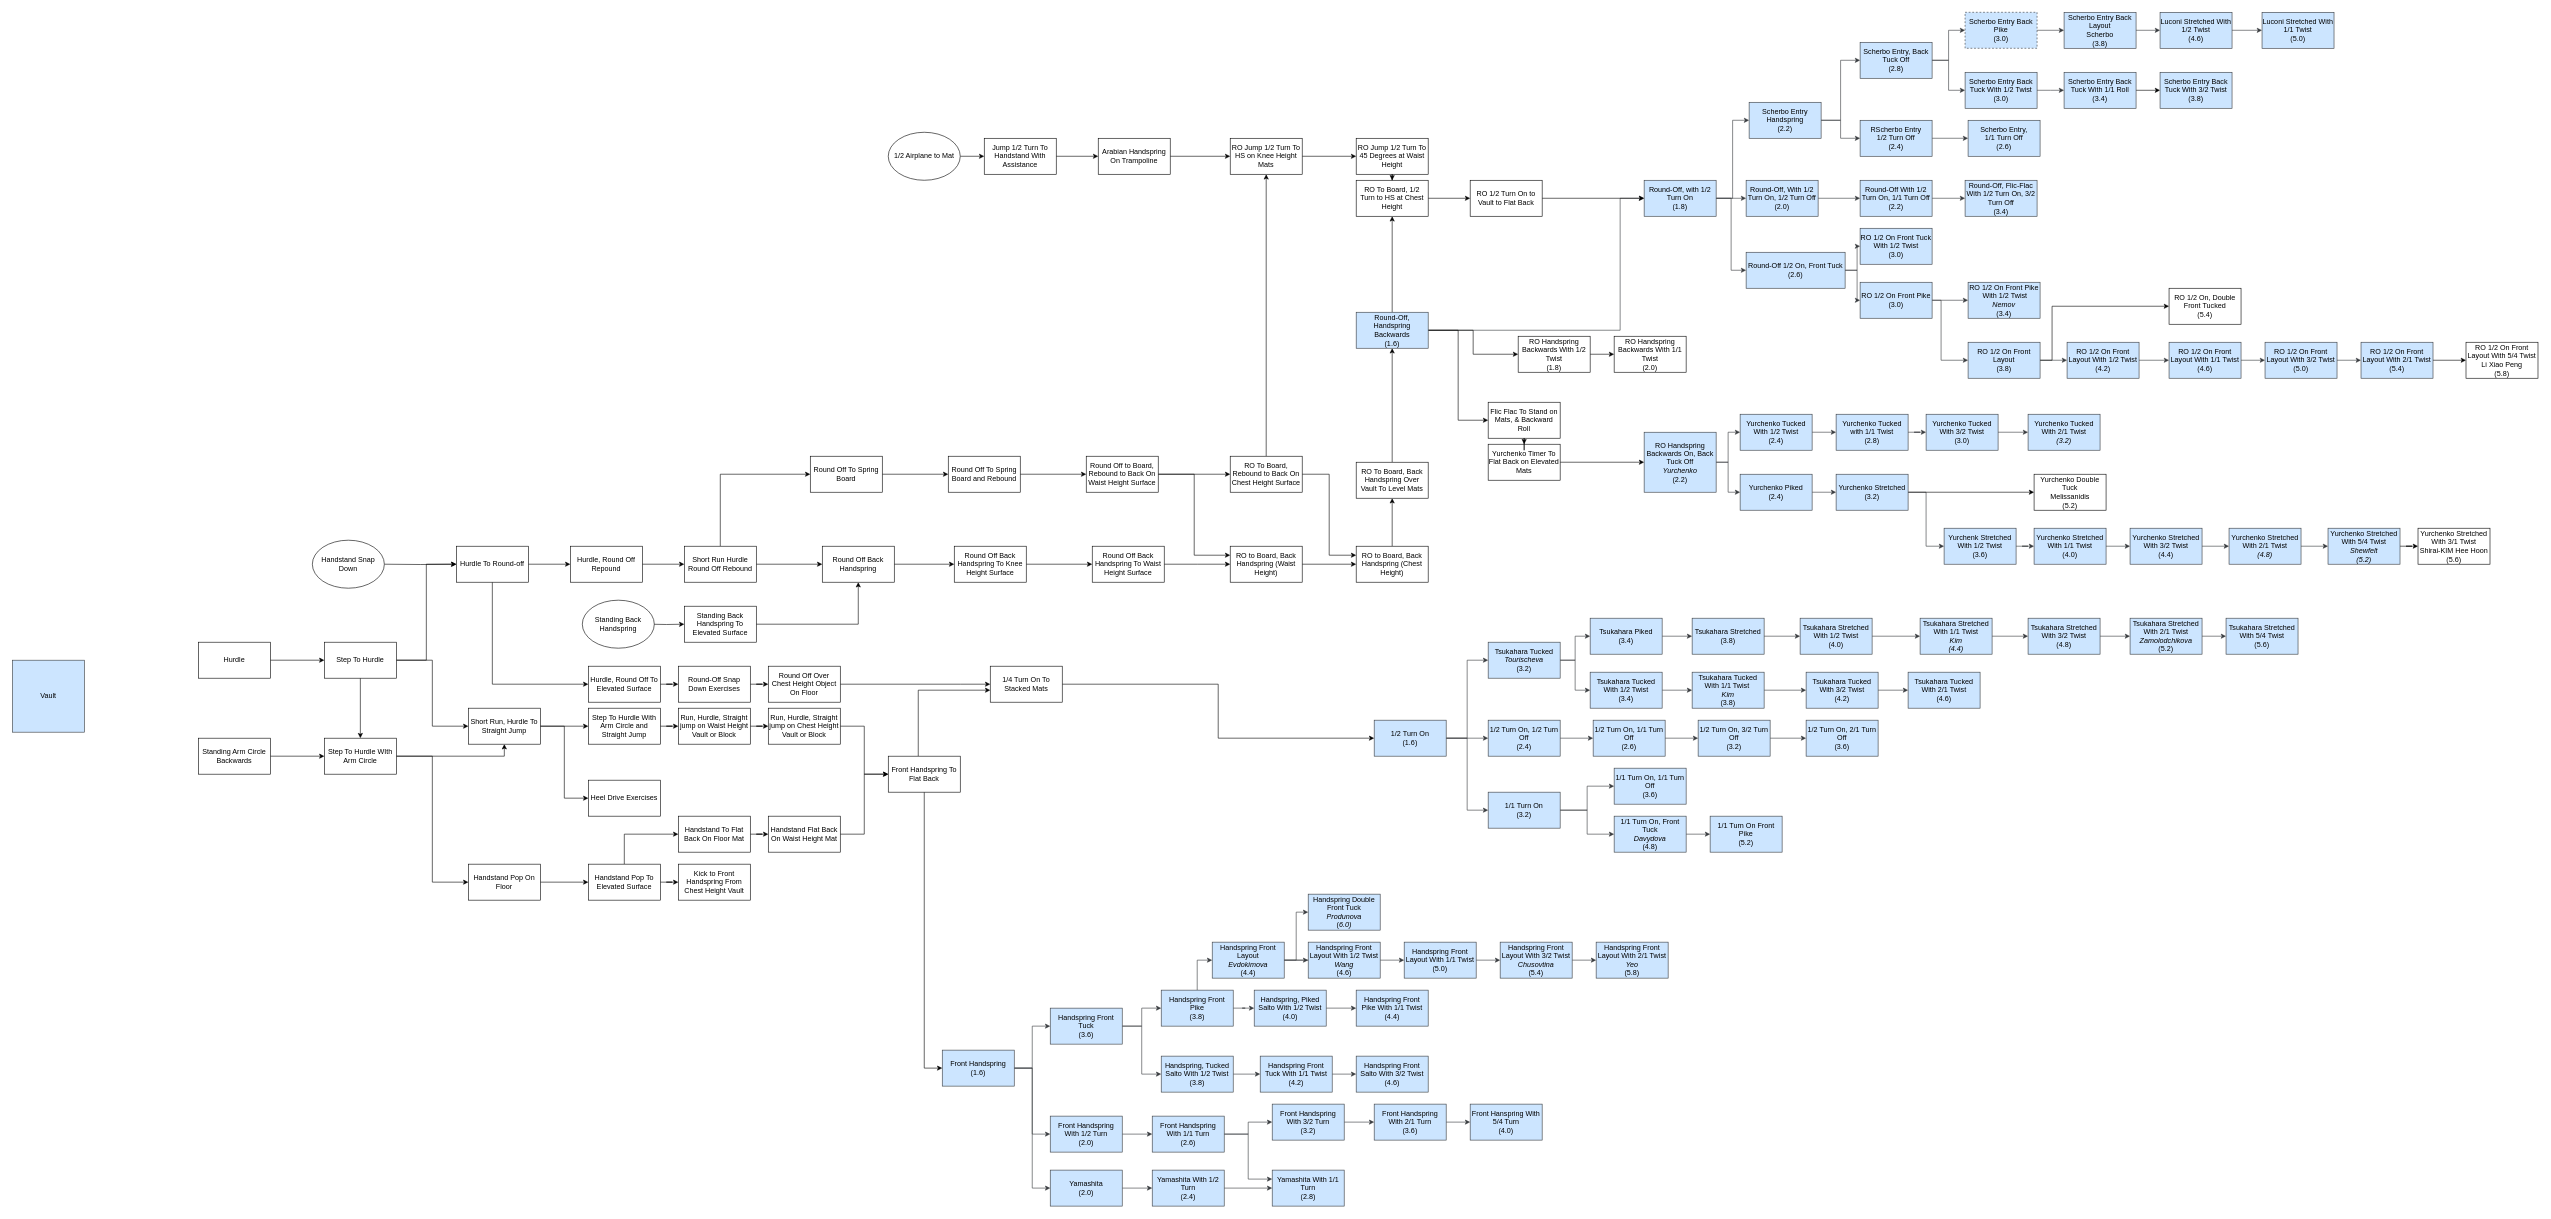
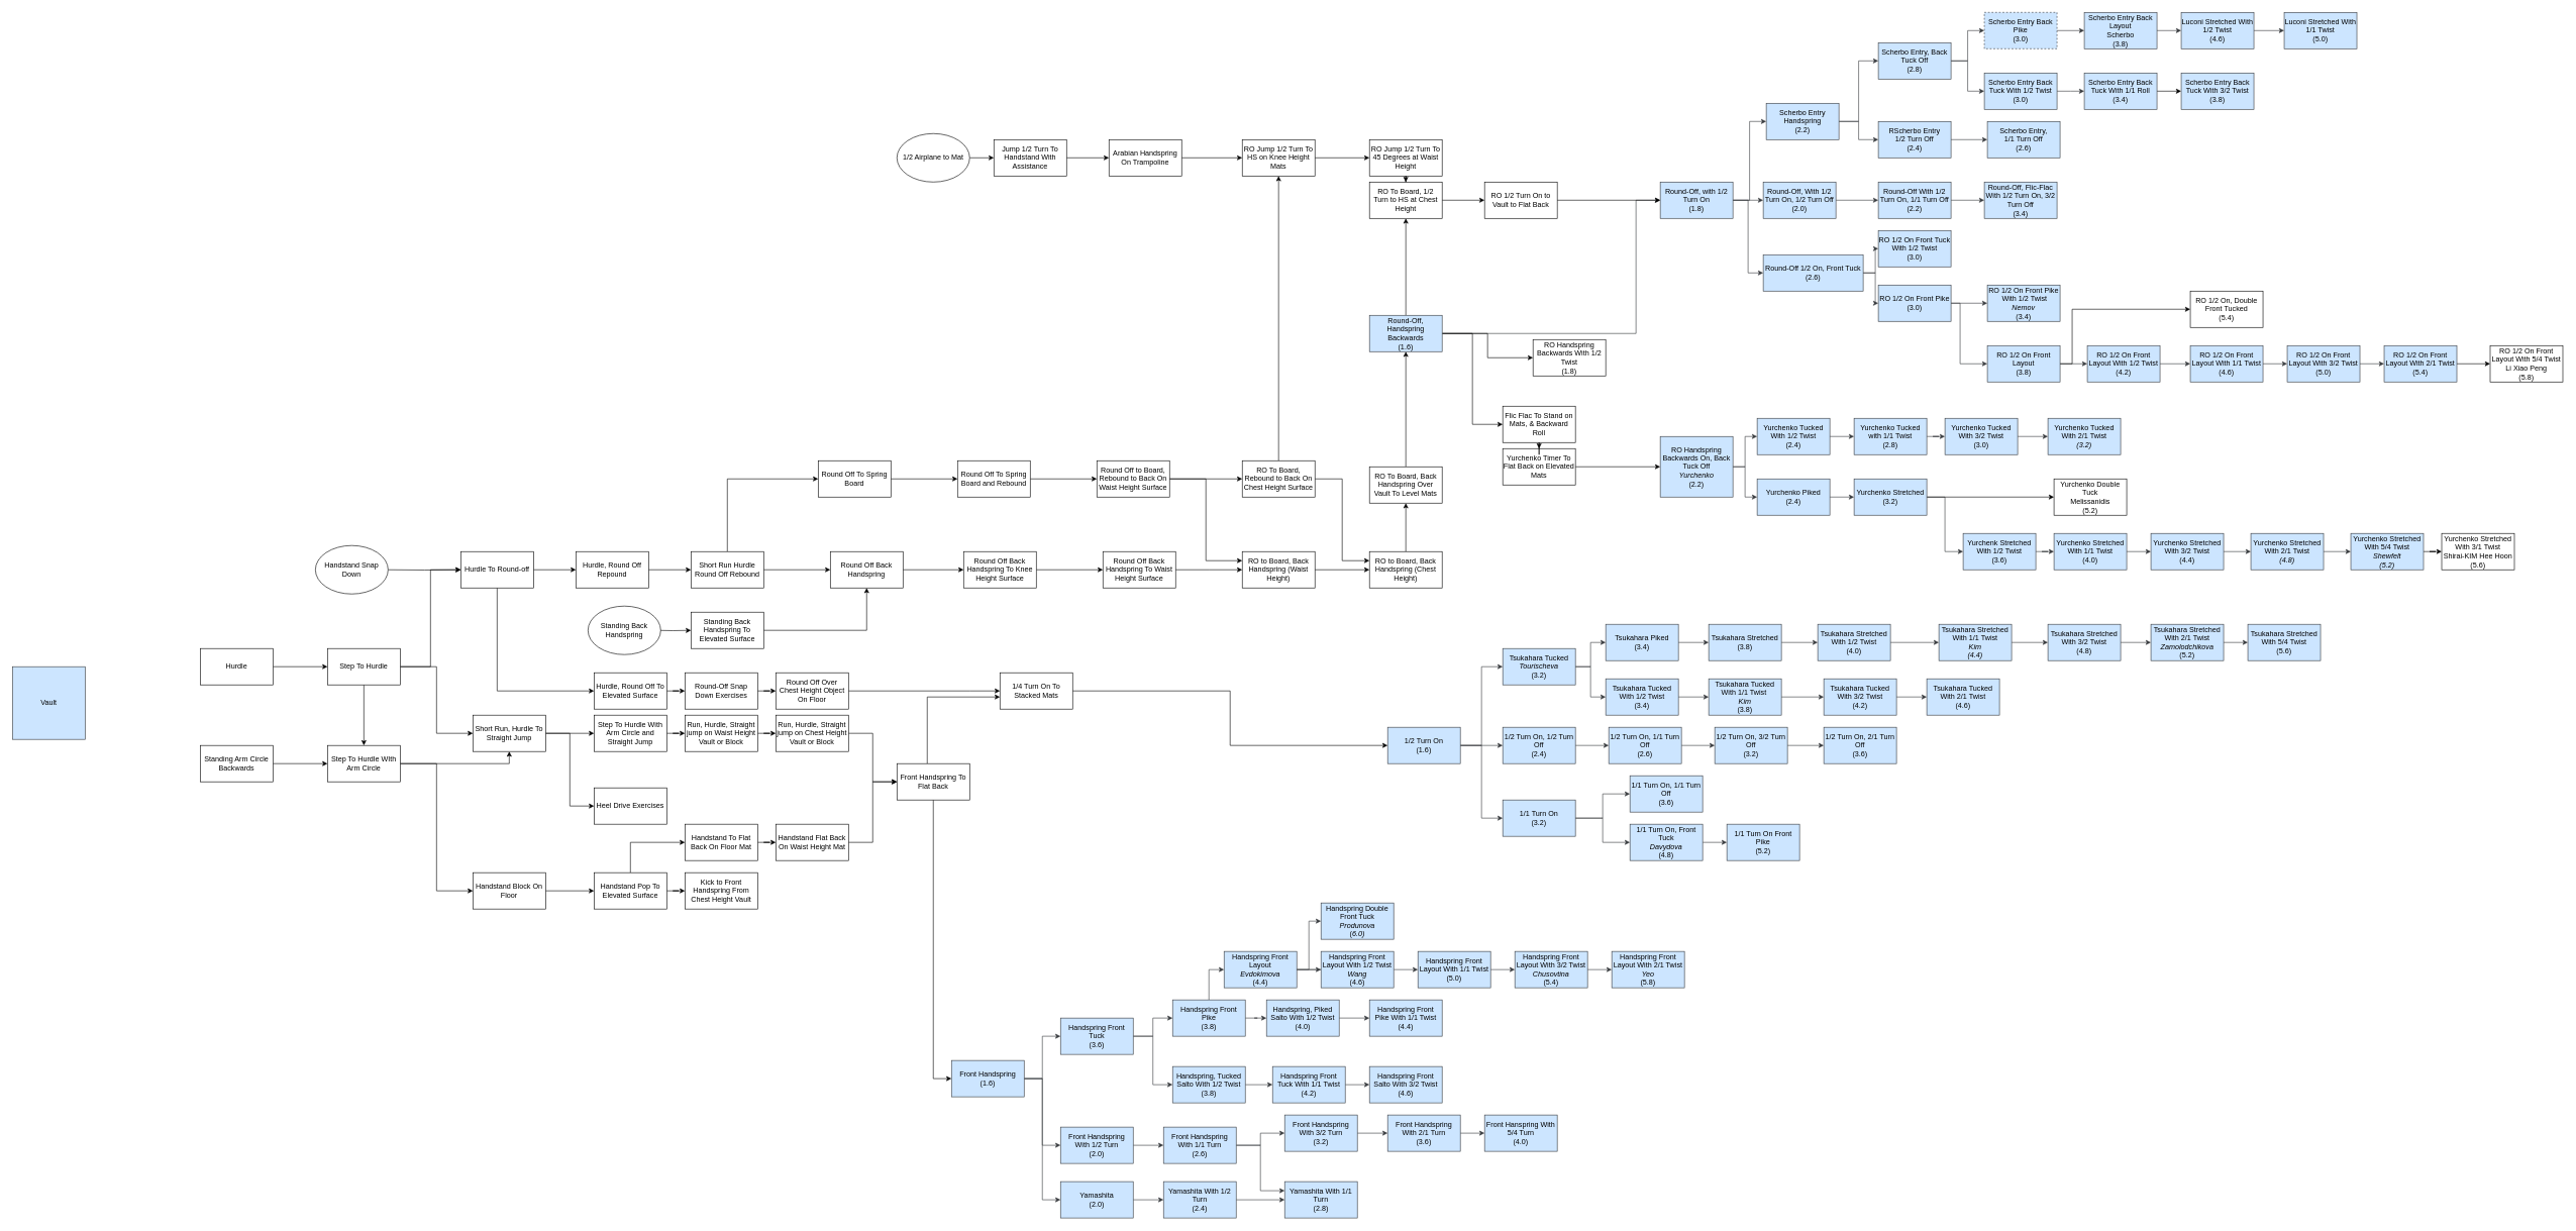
- <mxCell id="261" style="edgeStyle=orthogonalEdgeStyle;rounded=0;orthogonalLoop=1;jettySize=auto;html=1;entryX=0;entryY=0.5;entryDx=0;entryDy=0;" edge="1" parent="1" source="262" target="263"><mxGeometry relative="1" as="geometry" /></mxCell>
- <mxCell id="263" value="&lt;div&gt;RO Handspring Backwards With 1/1 Twist &lt;br&gt;&lt;/div&gt;&lt;div&gt;(2.0)&lt;/div&gt;" style="whiteSpace=wrap;html=1;" vertex="1" parent="1"><mxGeometry x="2690" y="560" width="120" height="60" as="geometry" /></mxCell>
- <mxCell id="192" value="Handstand Pop On Floor" style="whiteSpace=wrap;html=1;" vertex="1" parent="1"><mxGeometry x="780" y="1440" width="120" height="60" as="geometry" /></mxCell>
+ <mxCell id="192" value="Handstand Block On Floor" style="whiteSpace=wrap;html=1;" vertex="1" parent="1"><mxGeometry x="780" y="1440" width="120" height="60" as="geometry" /></mxCell>
